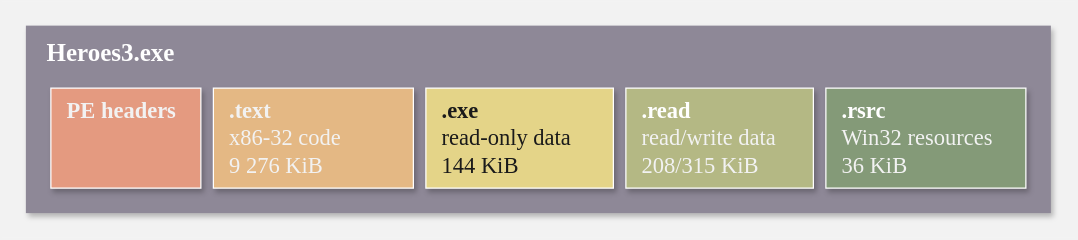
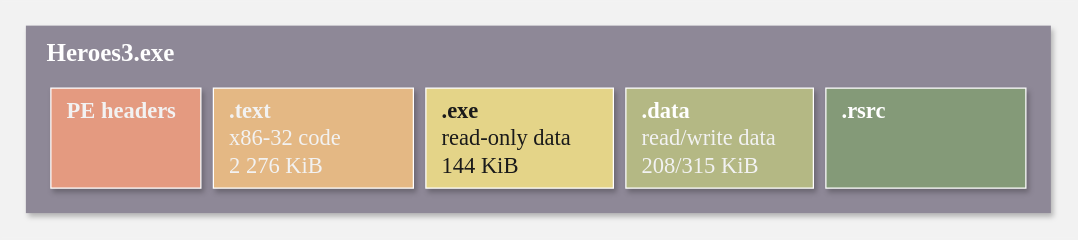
- <mxCell id="6" value=".read" style="text;strokeColor=#FFFFFF;fillColor=#b4b884;align=left;verticalAlign=top;rounded=0;fontFamily=Museo;fontSize=18;fontColor=#FFFFFF;spacingLeft=11;arcSize=15;FType=g;fontStyle=1;shadow=1;" vertex="1" parent="1"><mxGeometry x="500" y="70" width="150" height="80" as="geometry" /></mxCell>
+ <mxCell id="6" value=".data" style="text;strokeColor=#FFFFFF;fillColor=#b4b884;align=left;verticalAlign=top;rounded=0;fontFamily=Museo;fontSize=18;fontColor=#FFFFFF;spacingLeft=11;arcSize=15;FType=g;fontStyle=1;shadow=1;" vertex="1" parent="1"><mxGeometry x="500" y="70" width="150" height="80" as="geometry" /></mxCell>
- <mxCell id="8" value="&#10;x86-32 code&#10;9 276 KiB" style="text;strokeColor=none;fillColor=none;align=left;verticalAlign=top;rounded=0;fontFamily=Museo;fontSize=18;fontColor=#F2F2F2;spacingLeft=11;arcSize=15;FType=g;fontStyle=0;shadow=0;" vertex="1" parent="1"><mxGeometry x="170" y="70" width="150" height="80" as="geometry" /></mxCell>
+ <mxCell id="8" value="&#10;x86-32 code&#10;2 276 KiB" style="text;strokeColor=none;fillColor=none;align=left;verticalAlign=top;rounded=0;fontFamily=Museo;fontSize=18;fontColor=#F2F2F2;spacingLeft=11;arcSize=15;FType=g;fontStyle=0;shadow=0;" vertex="1" parent="1"><mxGeometry x="170" y="70" width="150" height="80" as="geometry" /></mxCell>
- <mxCell id="11" value="&#10;Win32 resources&#10;36 KiB" style="text;strokeColor=none;fillColor=none;align=left;verticalAlign=top;rounded=0;fontFamily=Museo;fontSize=18;fontColor=#F2F2F2;spacingLeft=11;arcSize=15;FType=g;fontStyle=0;shadow=0;" vertex="1" parent="1"><mxGeometry x="660" y="70" width="140" height="80" as="geometry" /></mxCell>
